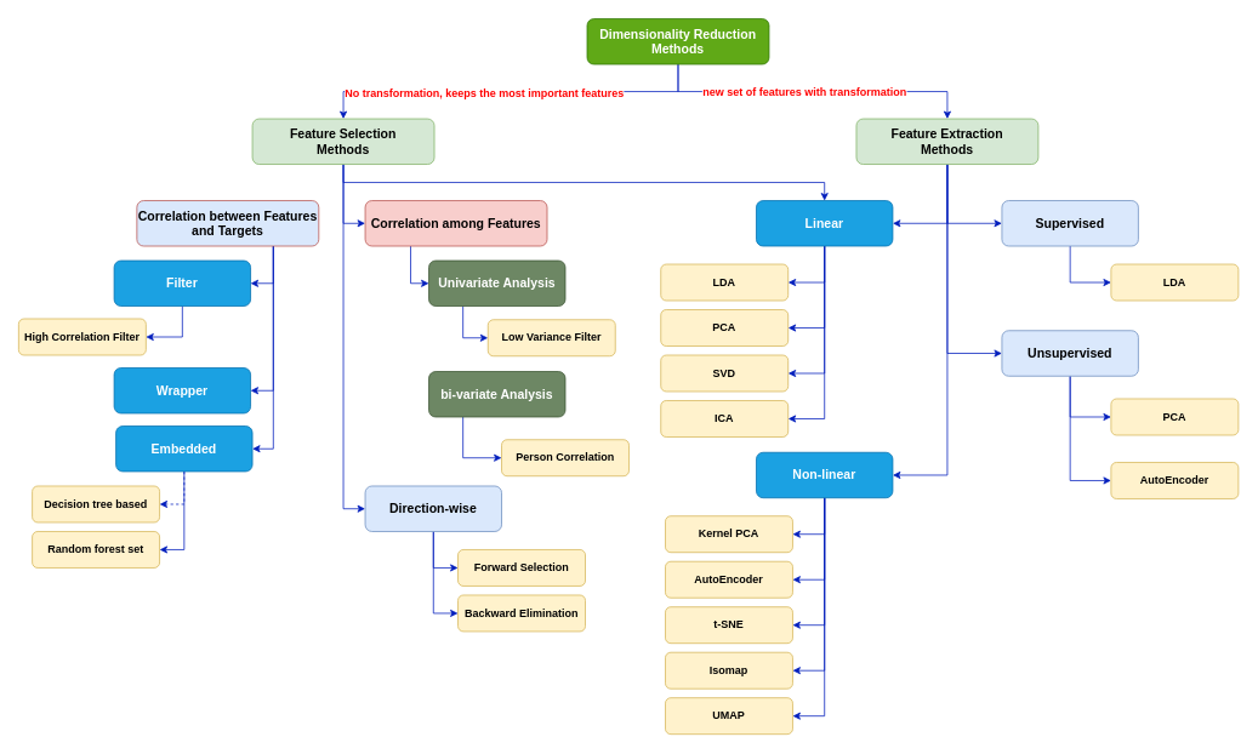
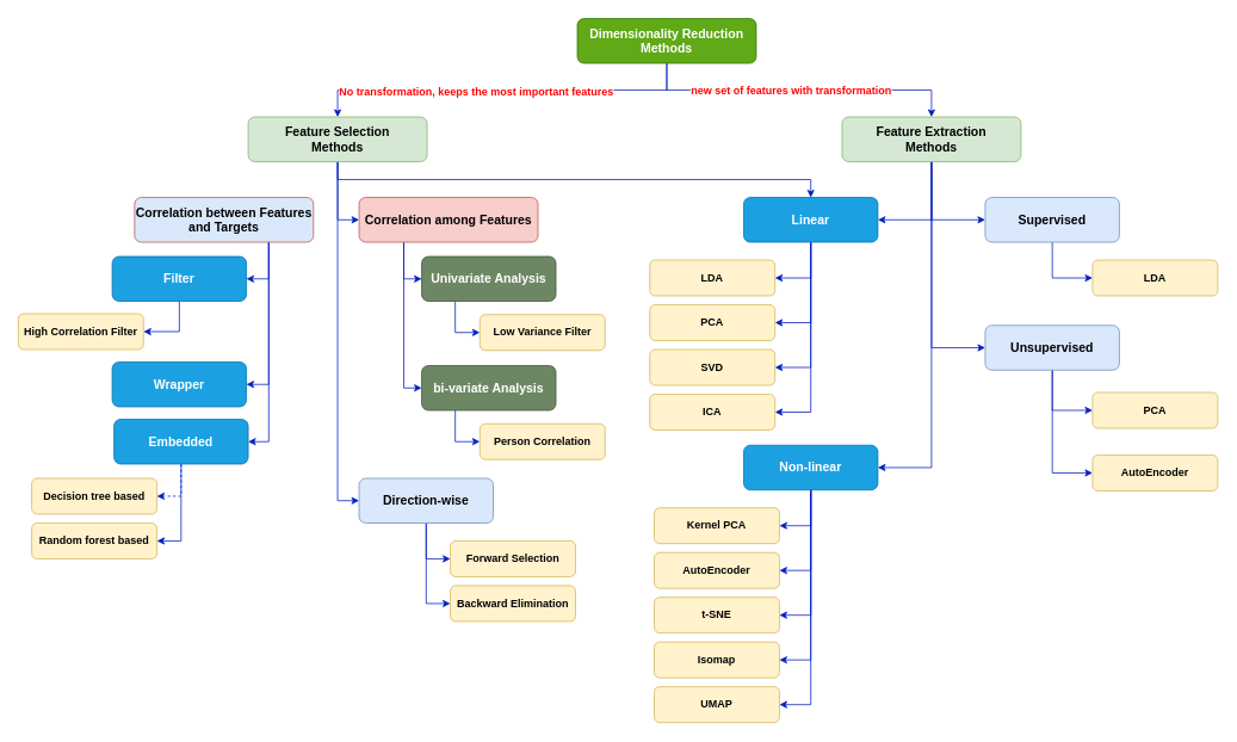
+ <mxCell id="69" style="edgeStyle=orthogonalEdgeStyle;rounded=0;orthogonalLoop=1;jettySize=auto;html=1;exitX=0.25;exitY=1;exitDx=0;exitDy=0;entryX=0;entryY=0.5;entryDx=0;entryDy=0;fillColor=#0050ef;strokeColor=#001DBC;" edge="1" parent="1" source="70" target="66"><mxGeometry relative="1" as="geometry" /></mxCell>
- <mxCell id="67" value="Person Correlation" style="rounded=1;whiteSpace=wrap;html=1;fontSize=12;glass=0;strokeWidth=1;shadow=0;fillColor=#fff2cc;strokeColor=#d6b656;fontStyle=1;" vertex="1" parent="1"><mxGeometry x="551" y="483" width="140" height="40" as="geometry" /></mxCell>
+ <mxCell id="67" value="Person Correlation" style="rounded=1;whiteSpace=wrap;html=1;fontSize=12;glass=0;strokeWidth=1;shadow=0;fillColor=#fff2cc;strokeColor=#d6b656;fontStyle=1;" vertex="1" parent="1"><mxGeometry x="536" y="473" width="140" height="40" as="geometry" /></mxCell>
- <mxCell id="51" value="Random forest set" style="rounded=1;whiteSpace=wrap;html=1;fontSize=12;glass=0;strokeWidth=1;shadow=0;fillColor=#fff2cc;strokeColor=#d6b656;fontStyle=1;" parent="1" vertex="1"><mxGeometry x="35" y="584" width="140" height="40" as="geometry" /></mxCell>
+ <mxCell id="51" value="Random forest based" style="rounded=1;whiteSpace=wrap;html=1;fontSize=12;glass=0;strokeWidth=1;shadow=0;fillColor=#fff2cc;strokeColor=#d6b656;fontStyle=1;" parent="1" vertex="1"><mxGeometry x="35" y="584" width="140" height="40" as="geometry" /></mxCell>
